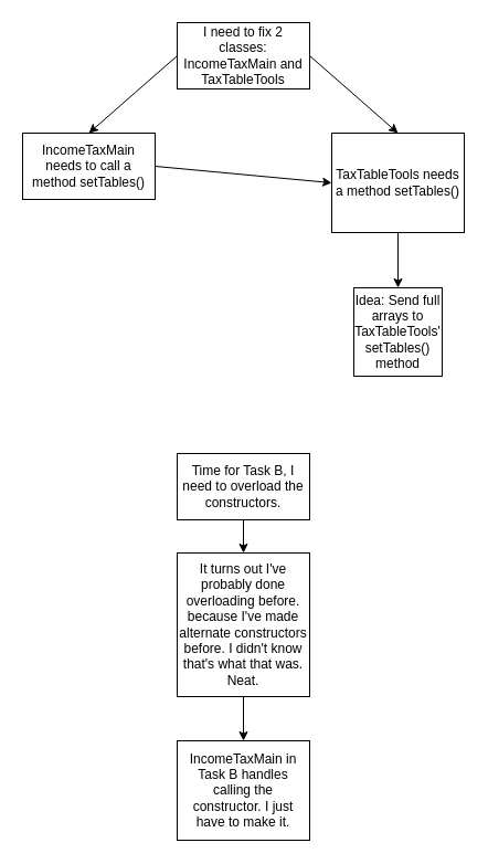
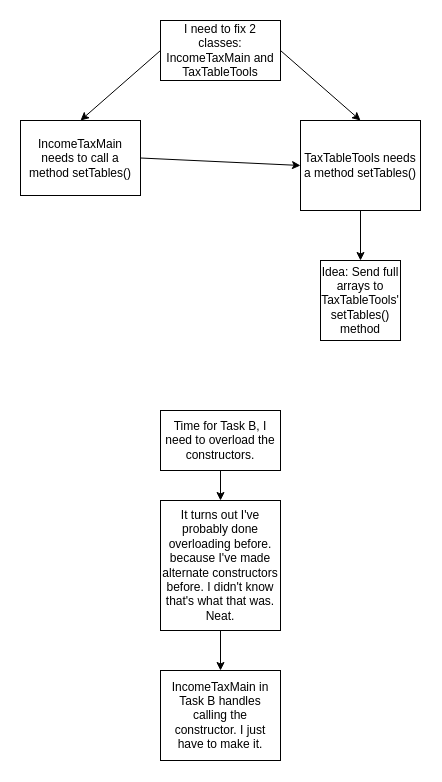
- <mxCell id="3" value="IncomeTaxMain needs to call a method setTables()" style="rounded=0;whiteSpace=wrap;html=1;" vertex="1" parent="1"><mxGeometry x="20" y="120" width="120" height="60" as="geometry" /></mxCell>
+ <mxCell id="3" value="IncomeTaxMain needs to call a method setTables()" style="rounded=0;whiteSpace=wrap;html=1;" vertex="1" parent="1"><mxGeometry x="20" y="120" width="120" height="75" as="geometry" /></mxCell>
